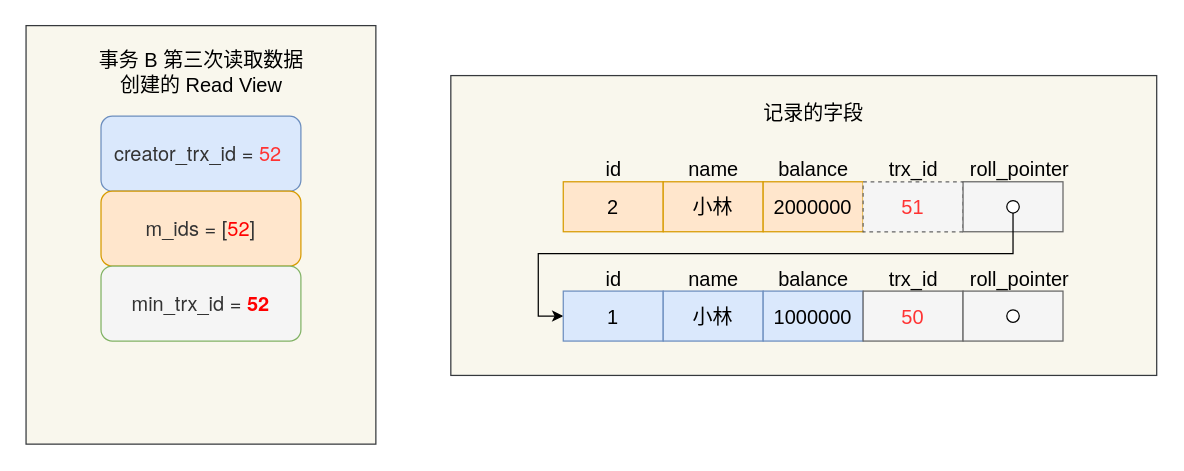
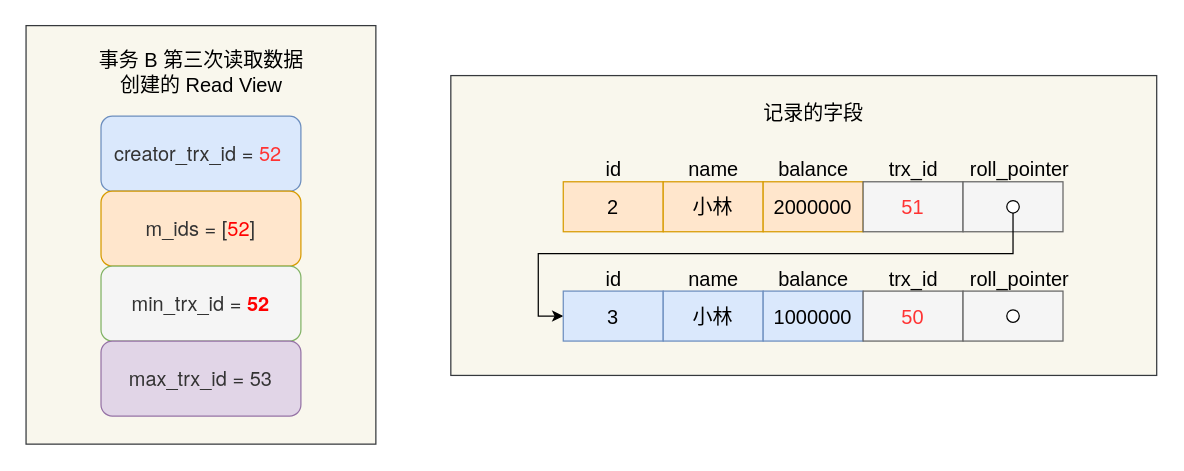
- <mxCell id="12" value="&lt;font color=&quot;#ff3333&quot;&gt;51&lt;/font&gt;" style="rounded=0;whiteSpace=wrap;html=1;fontSize=16;fillColor=#f5f5f5;strokeColor=#666666;fontColor=#333333;dashed=1;" vertex="1" parent="1"><mxGeometry x="690" y="145" width="80" height="40" as="geometry" /></mxCell>
+ <mxCell id="12" value="&lt;font color=&quot;#ff3333&quot;&gt;51&lt;/font&gt;" style="rounded=0;whiteSpace=wrap;html=1;fontSize=16;fillColor=#f5f5f5;strokeColor=#666666;fontColor=#333333;" vertex="1" parent="1"><mxGeometry x="690" y="145" width="80" height="40" as="geometry" /></mxCell>
- <mxCell id="22" value="1" style="rounded=0;whiteSpace=wrap;html=1;fontSize=16;fillColor=#dae8fc;strokeColor=#6c8ebf;" vertex="1" parent="1"><mxGeometry x="450" y="232.5" width="80" height="40" as="geometry" /></mxCell>
+ <mxCell id="22" value="3" style="rounded=0;whiteSpace=wrap;html=1;fontSize=16;fillColor=#dae8fc;strokeColor=#6c8ebf;" vertex="1" parent="1"><mxGeometry x="450" y="232.5" width="80" height="40" as="geometry" /></mxCell>
+ <mxCell id="6" value="&lt;span style=&quot;color: rgb(51 , 51 , 51) ; font-family: &amp;quot;helvetica neue&amp;quot; , &amp;quot;helvetica&amp;quot; , &amp;quot;arial&amp;quot; , sans-serif ; font-size: 16px ; text-align: left&quot;&gt;max_trx_&lt;/span&gt;&lt;span style=&quot;color: rgb(51 , 51 , 51) ; font-family: &amp;quot;helvetica neue&amp;quot; , &amp;quot;helvetica&amp;quot; , &amp;quot;arial&amp;quot; , sans-serif ; font-size: 16px ; text-align: left&quot;&gt;id = 53&lt;/span&gt;" style="rounded=1;whiteSpace=wrap;html=1;fontSize=16;fillColor=#e1d5e7;strokeColor=#9673a6;labelBackgroundColor=none;" vertex="1" parent="1"><mxGeometry x="80" y="272.5" width="160" height="60" as="geometry" /></mxCell>
